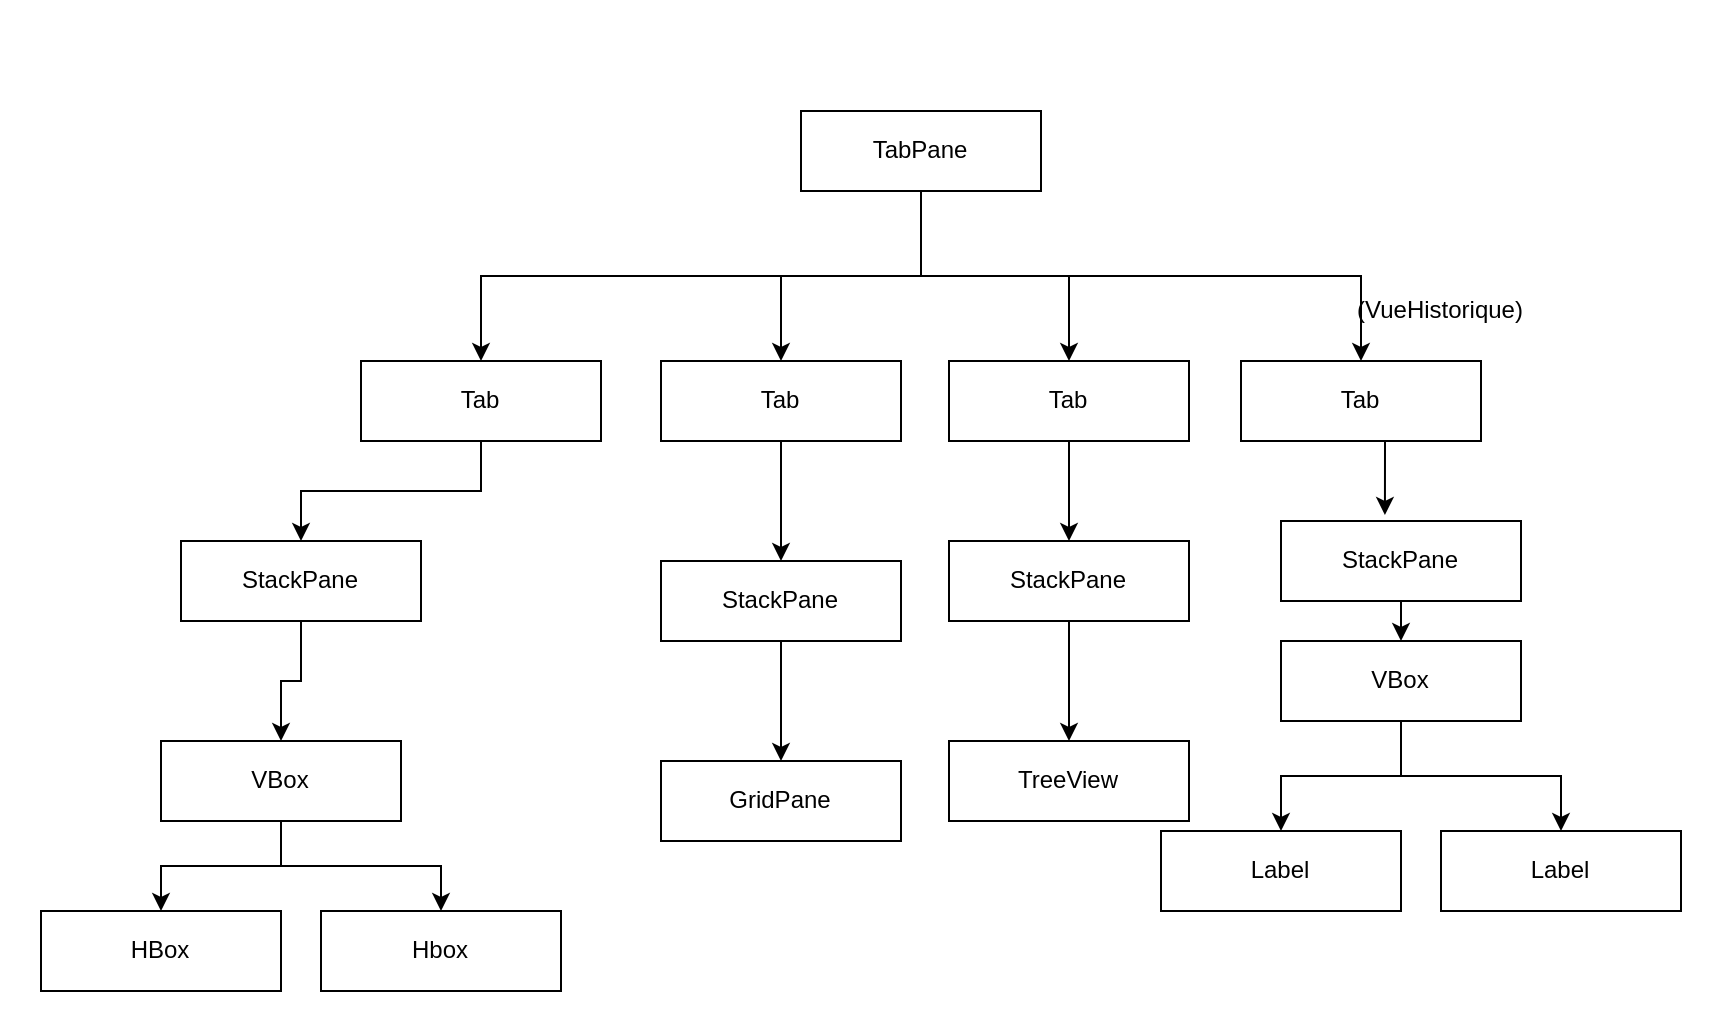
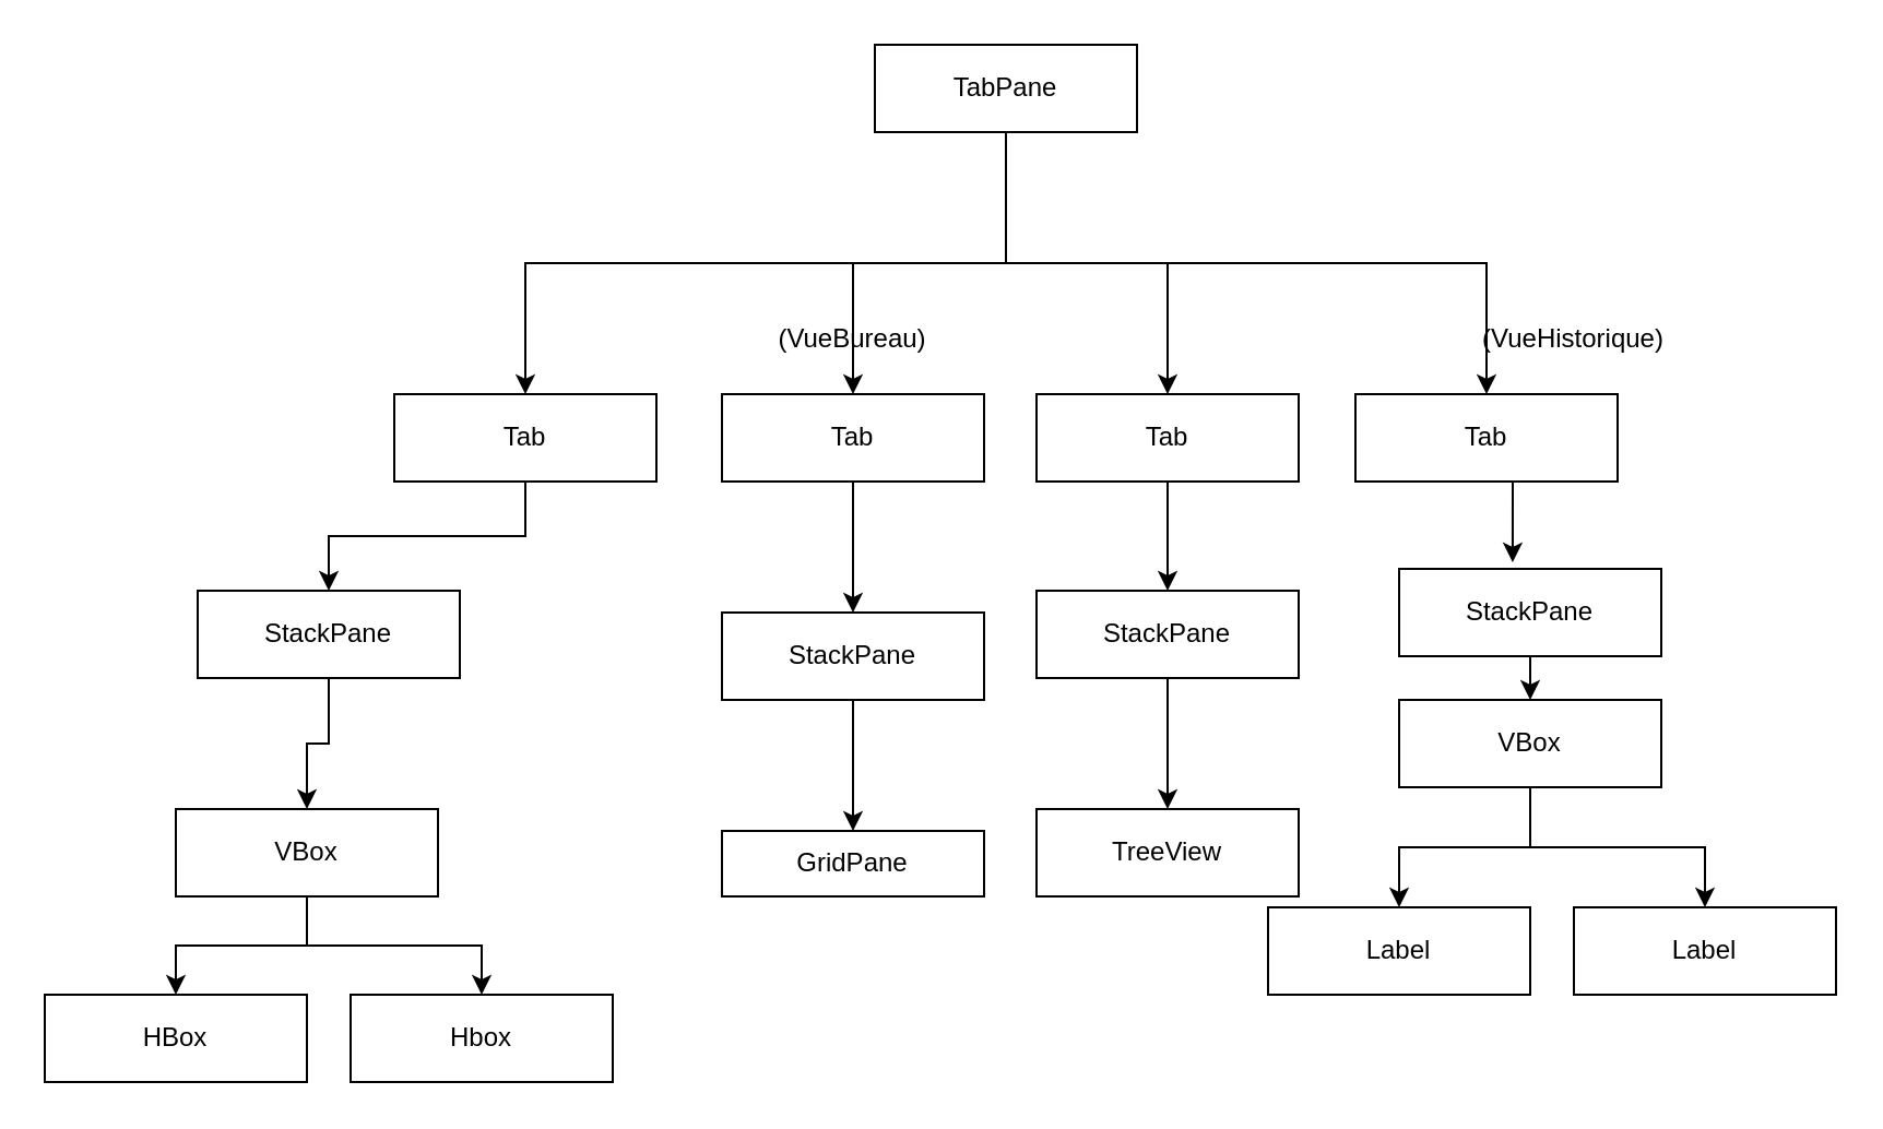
- <mxCell id="6" value="TabPane" style="rounded=0;whiteSpace=wrap;html=1;" vertex="1" parent="1"><mxGeometry x="400" y="55" width="120" height="40" as="geometry" /></mxCell>
+ <mxCell id="6" value="TabPane" style="rounded=0;whiteSpace=wrap;html=1;" vertex="1" parent="1"><mxGeometry x="400" y="20" width="120" height="40" as="geometry" /></mxCell>
+ <mxCell id="24" value="(VueBureau)" style="text;html=1;strokeColor=none;fillColor=none;align=center;verticalAlign=middle;whiteSpace=wrap;rounded=0;" vertex="1" parent="1"><mxGeometry x="360" y="140" width="60" height="30" as="geometry" /></mxCell>
- <mxCell id="23" value="GridPane" style="rounded=0;whiteSpace=wrap;html=1;" vertex="1" parent="1"><mxGeometry x="330" y="380" width="120" height="40" as="geometry" /></mxCell>
+ <mxCell id="23" value="GridPane" style="rounded=0;whiteSpace=wrap;html=1;" vertex="1" parent="1"><mxGeometry x="330" y="380" width="120" height="30" as="geometry" /></mxCell>
